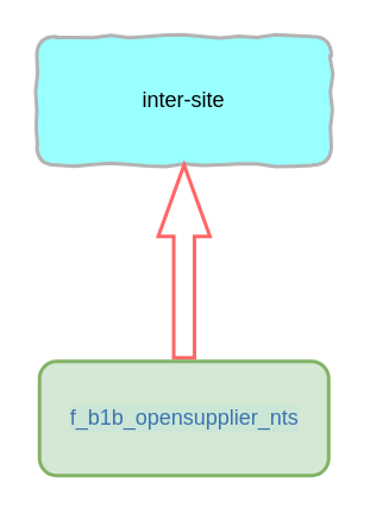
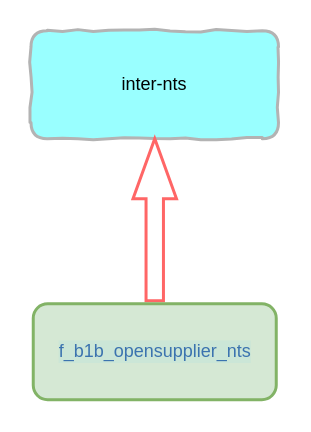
- <mxCell id="2" value="inter-site" style="rounded=1;whiteSpace=wrap;html=1;strokeWidth=2;strokeColor=#B3B3B3;fillColor=#99FFFF;comic=1;" parent="1" vertex="1"><mxGeometry x="20" y="20" width="165" height="72" as="geometry" /></mxCell>
+ <mxCell id="2" value="inter-nts" style="rounded=1;whiteSpace=wrap;html=1;strokeWidth=2;strokeColor=#B3B3B3;fillColor=#99FFFF;comic=1;" parent="1" vertex="1"><mxGeometry x="20" y="20" width="165" height="72" as="geometry" /></mxCell>
